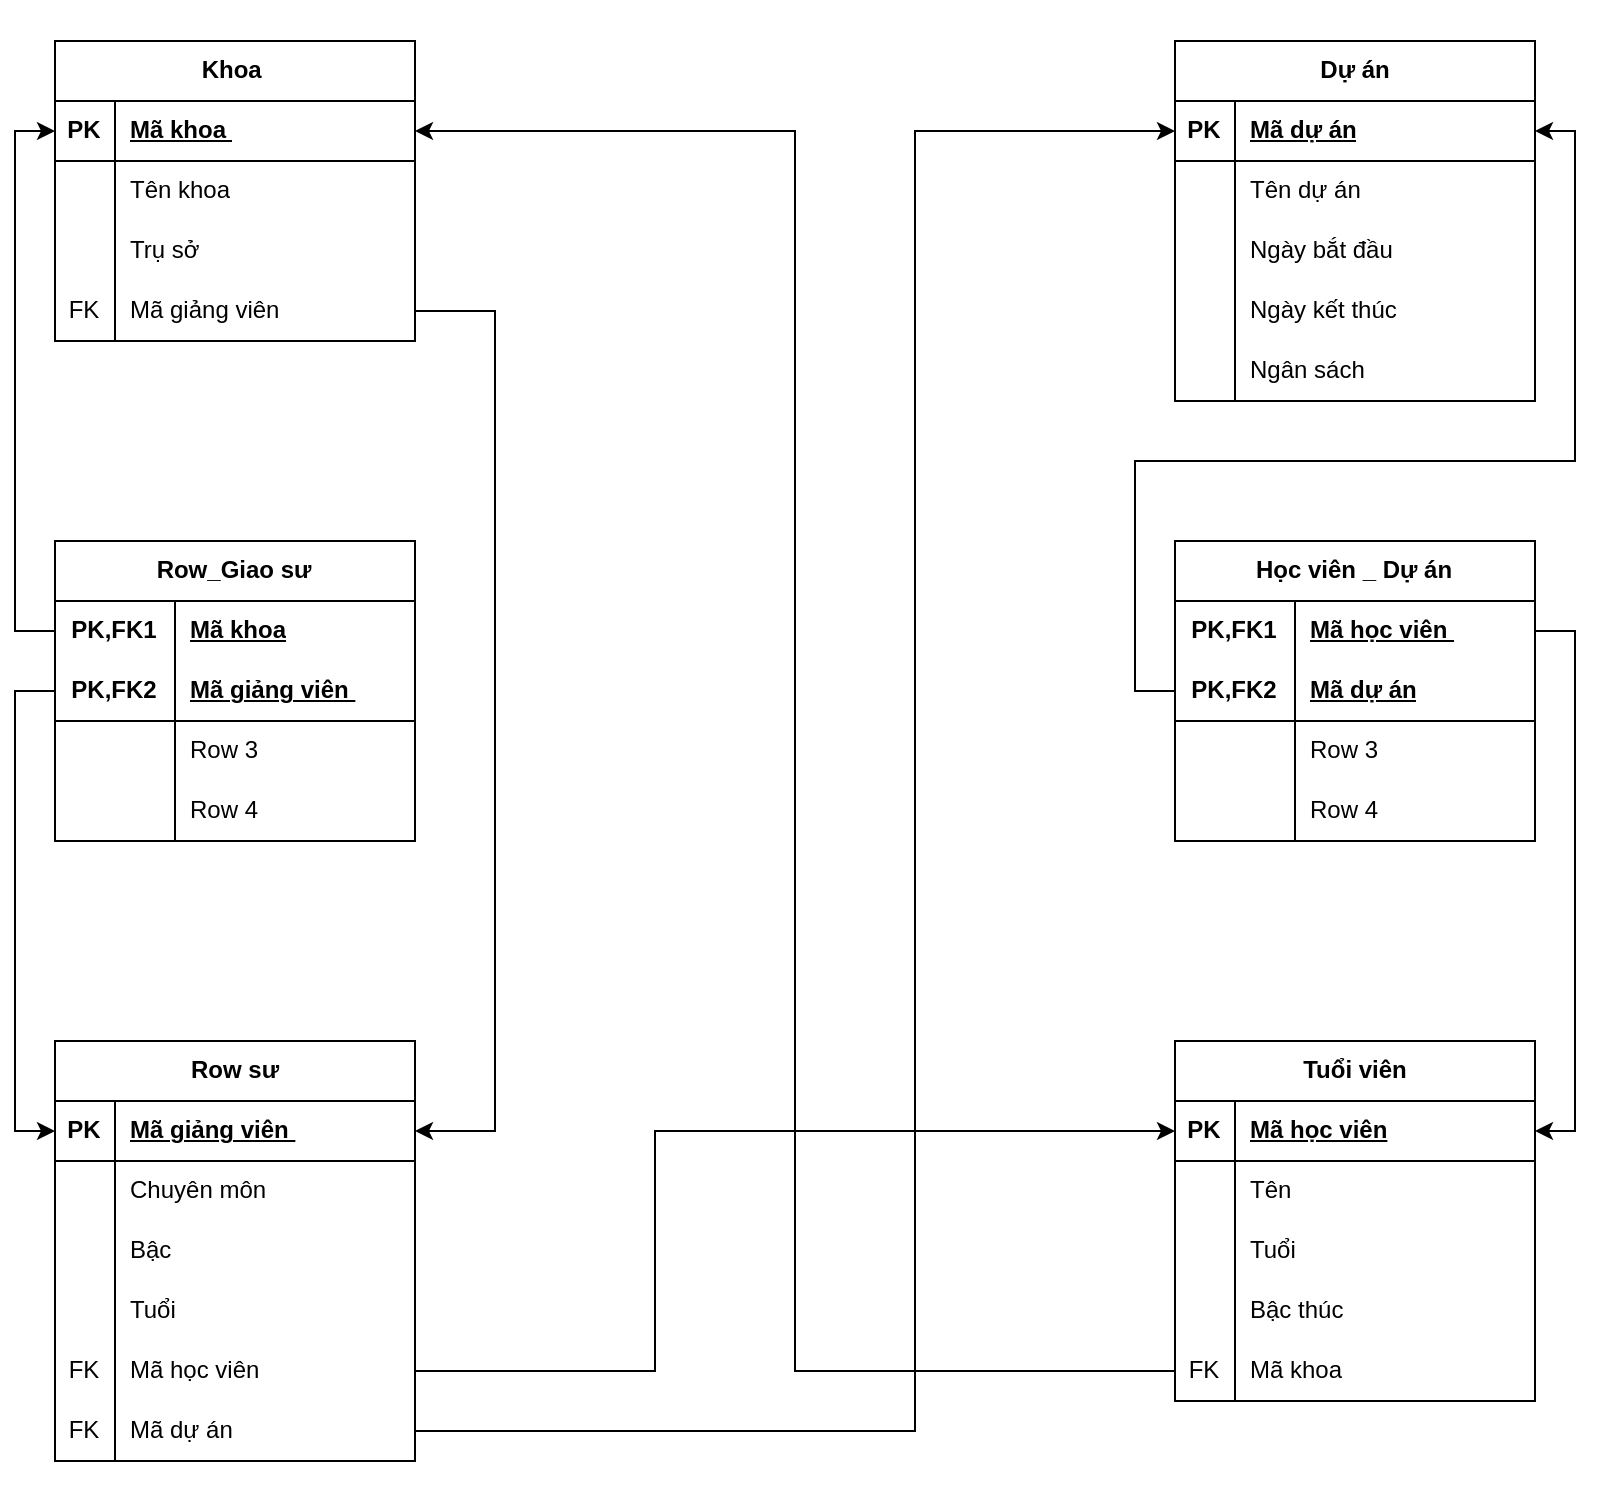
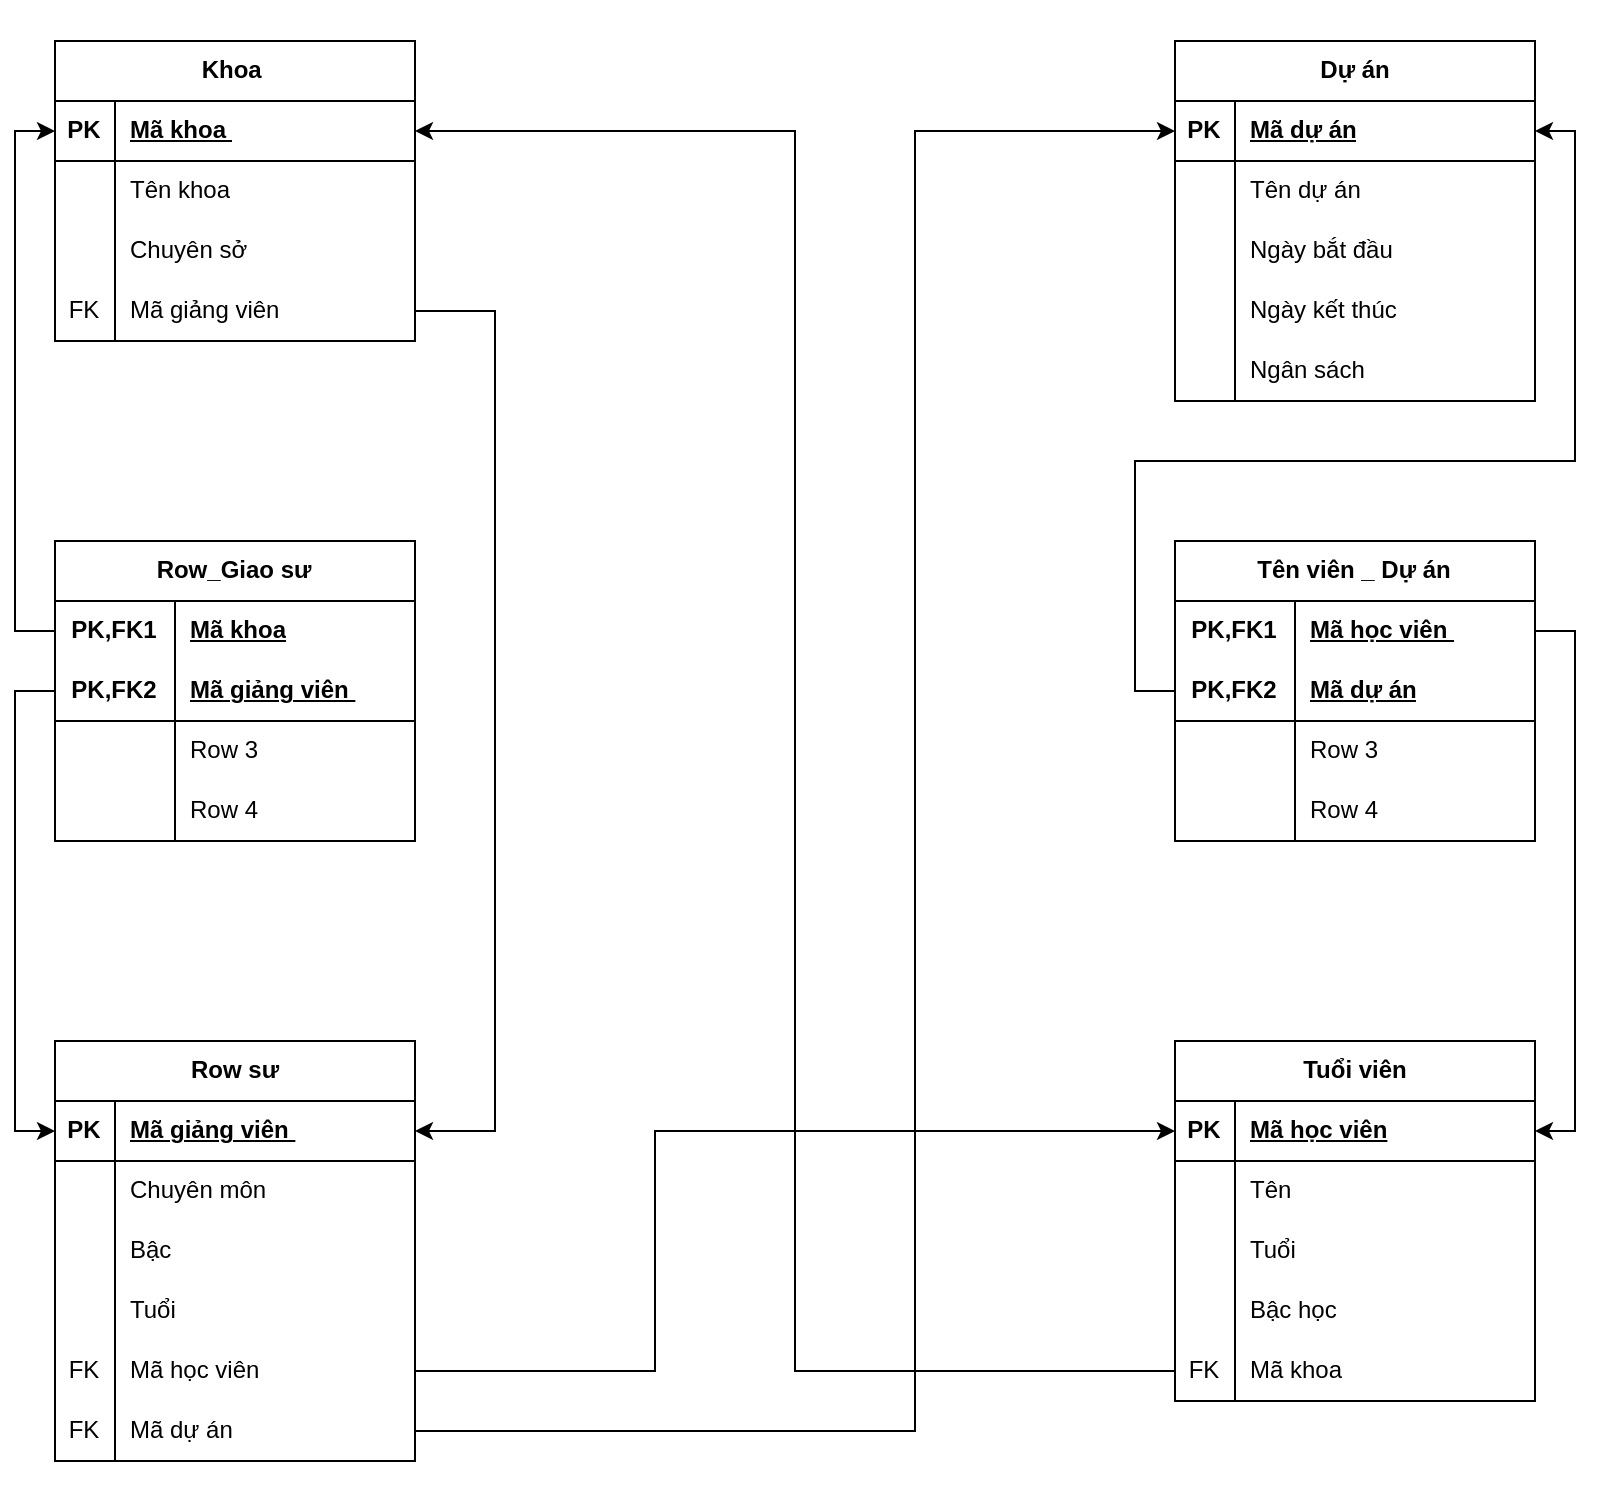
- <mxCell id="11" value="Trụ sở" style="shape=partialRectangle;connectable=0;fillColor=none;top=0;left=0;bottom=0;right=0;align=left;spacingLeft=6;overflow=hidden;whiteSpace=wrap;html=1;" vertex="1" parent="9"><mxGeometry x="30" width="150" height="30" as="geometry"><mxRectangle width="150" height="30" as="alternateBounds" /></mxGeometry></mxCell>
+ <mxCell id="11" value="Chuyên sở" style="shape=partialRectangle;connectable=0;fillColor=none;top=0;left=0;bottom=0;right=0;align=left;spacingLeft=6;overflow=hidden;whiteSpace=wrap;html=1;" vertex="1" parent="9"><mxGeometry x="30" width="150" height="30" as="geometry"><mxRectangle width="150" height="30" as="alternateBounds" /></mxGeometry></mxCell>
- <mxCell id="66" value="Học viên _ Dự án" style="shape=table;startSize=30;container=1;collapsible=1;childLayout=tableLayout;fixedRows=1;rowLines=0;fontStyle=1;align=center;resizeLast=1;html=1;whiteSpace=wrap;" vertex="1" parent="1"><mxGeometry x="580" y="270" width="180" height="150" as="geometry" /></mxCell>
+ <mxCell id="66" value="Tên viên _ Dự án" style="shape=table;startSize=30;container=1;collapsible=1;childLayout=tableLayout;fixedRows=1;rowLines=0;fontStyle=1;align=center;resizeLast=1;html=1;whiteSpace=wrap;" vertex="1" parent="1"><mxGeometry x="580" y="270" width="180" height="150" as="geometry" /></mxCell>
- <mxCell id="62" value="Bậc thúc" style="shape=partialRectangle;connectable=0;fillColor=none;top=0;left=0;bottom=0;right=0;align=left;spacingLeft=6;overflow=hidden;whiteSpace=wrap;html=1;" vertex="1" parent="60"><mxGeometry x="30" width="150" height="30" as="geometry"><mxRectangle width="150" height="30" as="alternateBounds" /></mxGeometry></mxCell>
+ <mxCell id="62" value="Bậc học" style="shape=partialRectangle;connectable=0;fillColor=none;top=0;left=0;bottom=0;right=0;align=left;spacingLeft=6;overflow=hidden;whiteSpace=wrap;html=1;" vertex="1" parent="60"><mxGeometry x="30" width="150" height="30" as="geometry"><mxRectangle width="150" height="30" as="alternateBounds" /></mxGeometry></mxCell>
